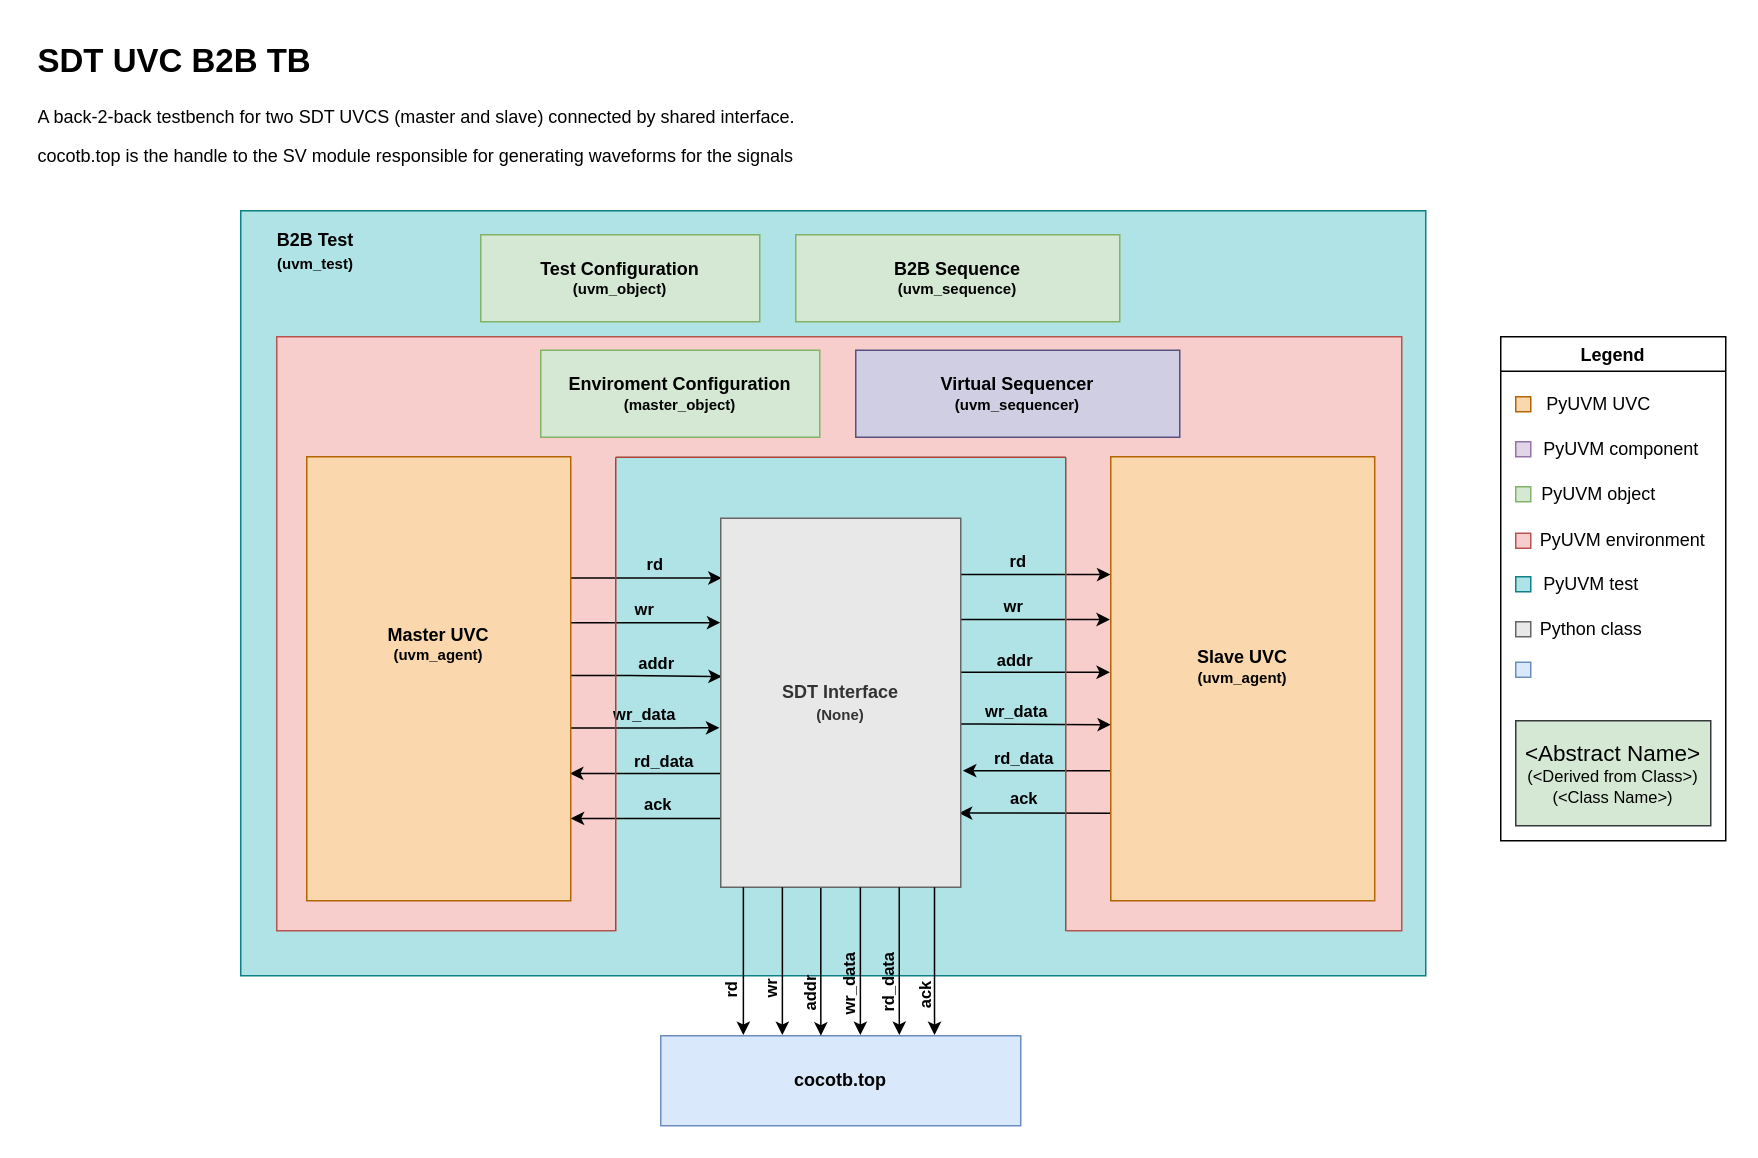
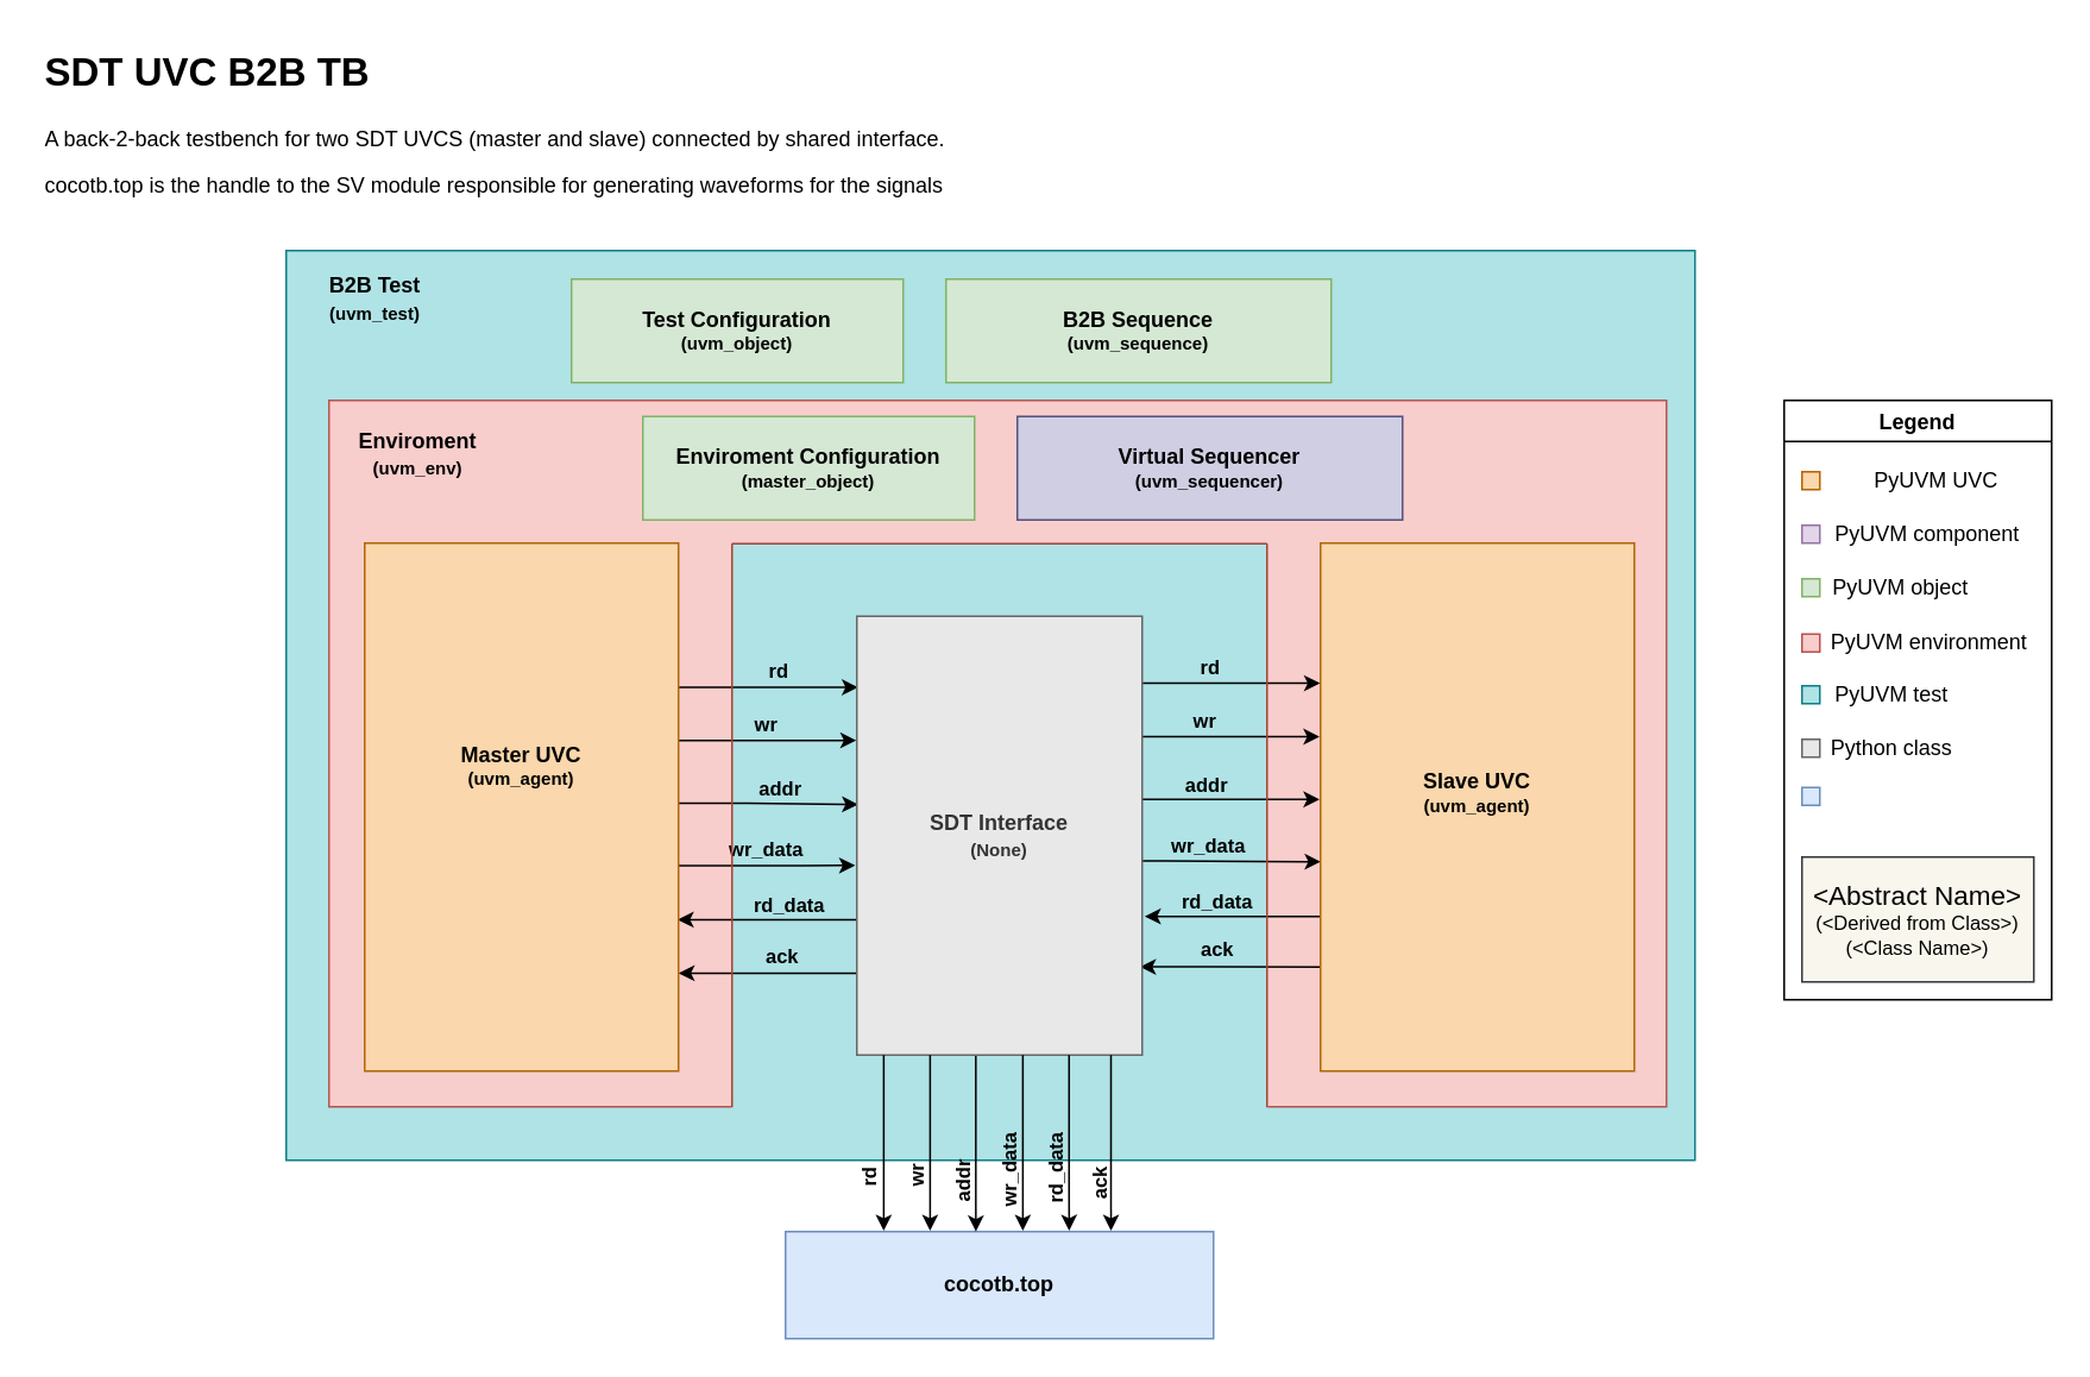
+ <mxCell id="5" value="Enviroment&lt;br&gt;&lt;font style=&quot;font-size: 10px&quot;&gt;(uvm_env)&lt;br&gt;&lt;/font&gt;" style="text;html=1;strokeColor=none;fillColor=none;align=center;verticalAlign=middle;whiteSpace=wrap;rounded=0;fontStyle=1" vertex="1" parent="1"><mxGeometry x="184" y="224" width="100" height="60" as="geometry" /></mxCell>
- <mxCell id="29" value="PyUVM UVC" style="text;html=1;align=center;verticalAlign=middle;resizable=0;points=[];autosize=1;strokeColor=none;fillColor=none;" vertex="1" parent="23"><mxGeometry x="20" y="35" width="90" height="20" as="geometry" /></mxCell>
+ <mxCell id="29" value="PyUVM UVC" style="text;html=1;align=center;verticalAlign=middle;resizable=0;points=[];autosize=1;strokeColor=none;fillColor=none;" vertex="1" parent="23"><mxGeometry x="40" y="35" width="90" height="20" as="geometry" /></mxCell>
- <mxCell id="30" value="&lt;div&gt;&lt;span style=&quot;font-size: 15px&quot;&gt;&amp;lt;Abstract Name&amp;gt; &lt;/span&gt;&lt;font style=&quot;font-size: 11px&quot;&gt;(&amp;lt;Derived from Class&amp;gt;)&lt;/font&gt;&lt;/div&gt;&lt;div&gt;&lt;font style=&quot;font-size: 11px&quot;&gt;(&amp;lt;Class Name&amp;gt;)&lt;/font&gt;&lt;/div&gt;" style="rounded=0;whiteSpace=wrap;html=1;fontSize=11;fillColor=#d5e8d4;strokeColor=#36393d;" vertex="1" parent="23"><mxGeometry x="10" y="256" width="130" height="70" as="geometry" /></mxCell>
+ <mxCell id="30" value="&lt;div&gt;&lt;span style=&quot;font-size: 15px&quot;&gt;&amp;lt;Abstract Name&amp;gt; &lt;/span&gt;&lt;font style=&quot;font-size: 11px&quot;&gt;(&amp;lt;Derived from Class&amp;gt;)&lt;/font&gt;&lt;/div&gt;&lt;div&gt;&lt;font style=&quot;font-size: 11px&quot;&gt;(&amp;lt;Class Name&amp;gt;)&lt;/font&gt;&lt;/div&gt;" style="rounded=0;whiteSpace=wrap;html=1;fontSize=11;fillColor=#f9f7ed;strokeColor=#36393d;" vertex="1" parent="23"><mxGeometry x="10" y="256" width="130" height="70" as="geometry" /></mxCell>
